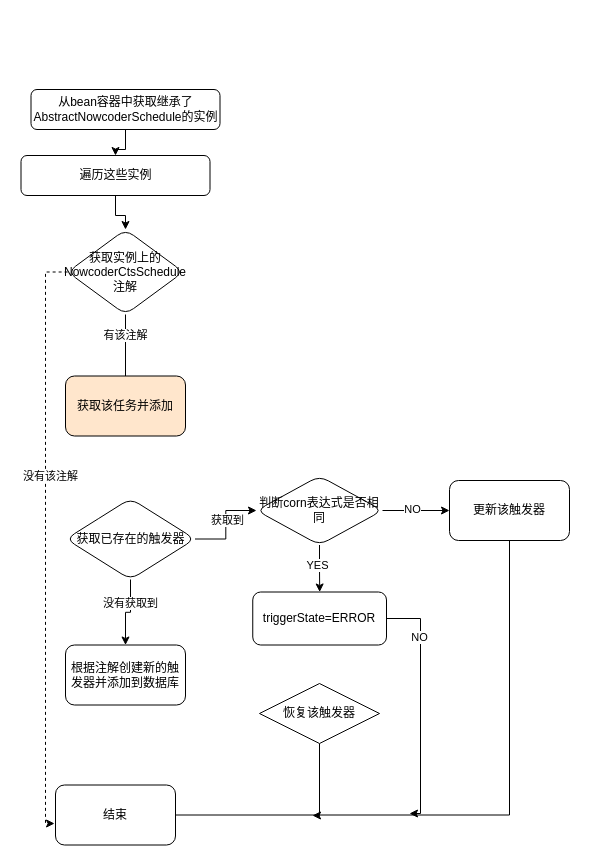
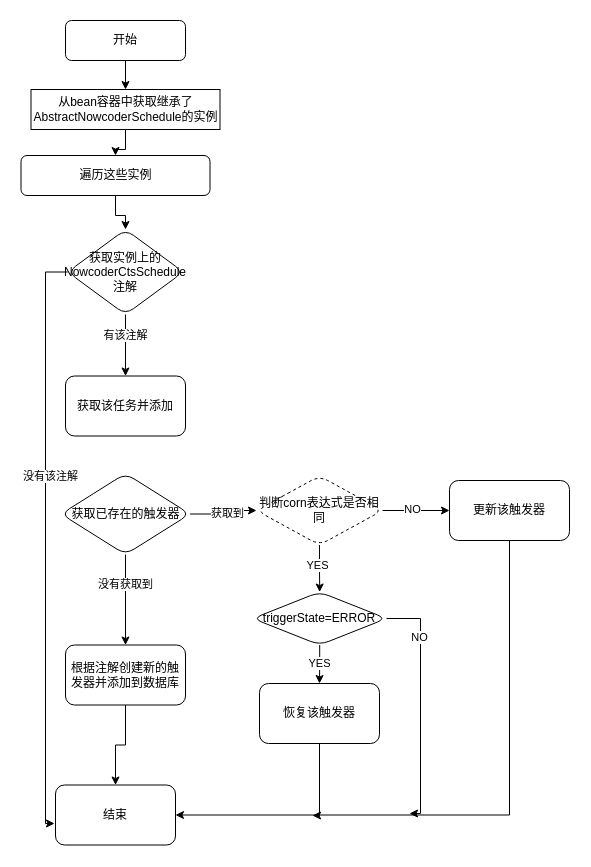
+ <mxCell id="3" value="开始" style="rounded=1;whiteSpace=wrap;html=1;fontSize=12;glass=0;strokeWidth=1;shadow=0;" parent="1" vertex="1"><mxGeometry x="65.01" y="20" width="120" height="40" as="geometry" /></mxCell>
+ <mxCell id="2" value="" style="edgeStyle=orthogonalEdgeStyle;rounded=0;orthogonalLoop=1;jettySize=auto;html=1;" edge="1" parent="1" source="3" target="5"><mxGeometry relative="1" as="geometry" /></mxCell>
- <mxCell id="5" value="从bean容器中获取继承了AbstractNowcoderSchedule的实例" style="rounded=1;whiteSpace=wrap;html=1;fontSize=12;glass=0;strokeWidth=1;shadow=0;" vertex="1" parent="1"><mxGeometry x="30.5" y="89" width="189" height="40" as="geometry" /></mxCell>
+ <mxCell id="5" value="从bean容器中获取继承了AbstractNowcoderSchedule的实例" style="whiteSpace=wrap;html=1;fontSize=12;glass=0;strokeWidth=1;shadow=0;rounded=0;" vertex="1" parent="1"><mxGeometry x="30.5" y="89" width="189" height="40" as="geometry" /></mxCell>
- <mxCell id="10" value="" style="edgeStyle=orthogonalEdgeStyle;rounded=0;orthogonalLoop=1;jettySize=auto;html=1;endArrow=none;" edge="1" parent="1" source="12" target="13"><mxGeometry relative="1" as="geometry" /></mxCell>
+ <mxCell id="10" value="" style="edgeStyle=orthogonalEdgeStyle;rounded=0;orthogonalLoop=1;jettySize=auto;html=1;" edge="1" parent="1" source="12" target="13"><mxGeometry relative="1" as="geometry" /></mxCell>
- <mxCell id="13" value="获取该任务并添加" style="whiteSpace=wrap;html=1;rounded=1;shadow=0;strokeWidth=1;glass=0;fillColor=#ffe6cc;" vertex="1" parent="1"><mxGeometry x="65.005" y="375.5" width="120" height="60" as="geometry" /></mxCell>
+ <mxCell id="13" value="获取该任务并添加" style="whiteSpace=wrap;html=1;rounded=1;shadow=0;strokeWidth=1;glass=0;" vertex="1" parent="1"><mxGeometry x="65.005" y="375.5" width="120" height="60" as="geometry" /></mxCell>
- <mxCell id="25" value="&lt;span&gt;判断corn表达式是否相同&lt;/span&gt;" style="rhombus;whiteSpace=wrap;html=1;rounded=1;shadow=0;strokeWidth=1;glass=0;" vertex="1" parent="1"><mxGeometry x="256" y="475.5" width="126" height="69" as="geometry" /></mxCell>
+ <mxCell id="25" value="&lt;span&gt;判断corn表达式是否相同&lt;/span&gt;" style="rhombus;whiteSpace=wrap;html=1;rounded=1;shadow=0;strokeWidth=1;glass=0;dashed=1;" vertex="1" parent="1"><mxGeometry x="256" y="475.5" width="126" height="69" as="geometry" /></mxCell>
- <mxCell id="18" value="&lt;span&gt;获取已存在的触发器&lt;/span&gt;" style="rhombus;whiteSpace=wrap;html=1;rounded=1;shadow=0;strokeWidth=1;glass=0;" vertex="1" parent="1"><mxGeometry x="65.5" y="498" width="129" height="81" as="geometry" /></mxCell>
+ <mxCell id="18" value="&lt;span&gt;获取已存在的触发器&lt;/span&gt;" style="rhombus;whiteSpace=wrap;html=1;rounded=1;shadow=0;strokeWidth=1;glass=0;" vertex="1" parent="1"><mxGeometry x="60.5" y="473" width="129" height="81" as="geometry" /></mxCell>
- <mxCell id="34" value="triggerState=ERROR" style="whiteSpace=wrap;html=1;shadow=0;strokeWidth=1;glass=0;rounded=1;" vertex="1" parent="1"><mxGeometry x="252.25" y="591.5" width="133.75" height="53" as="geometry" /></mxCell>
+ <mxCell id="34" value="triggerState=ERROR" style="rhombus;whiteSpace=wrap;html=1;rounded=1;shadow=0;strokeWidth=1;glass=0;" vertex="1" parent="1"><mxGeometry x="252.25" y="591.5" width="133.75" height="53" as="geometry" /></mxCell>
- <mxCell id="8" value="" style="edgeStyle=orthogonalEdgeStyle;rounded=0;orthogonalLoop=1;jettySize=auto;html=1;entryX=-0.008;entryY=0.642;entryDx=0;entryDy=0;entryPerimeter=0;dashed=1;" edge="1" parent="1" source="12" target="30"><mxGeometry relative="1" as="geometry"><mxPoint x="-22" y="325" as="targetPoint" /><Array as="points"><mxPoint x="45" y="272" /><mxPoint x="45" y="823" /></Array></mxGeometry></mxCell>
+ <mxCell id="8" value="" style="edgeStyle=orthogonalEdgeStyle;rounded=0;orthogonalLoop=1;jettySize=auto;html=1;entryX=-0.008;entryY=0.642;entryDx=0;entryDy=0;entryPerimeter=0;" edge="1" parent="1" source="12" target="30"><mxGeometry relative="1" as="geometry"><mxPoint x="-22" y="325" as="targetPoint" /><Array as="points"><mxPoint x="45" y="272" /><mxPoint x="45" y="823" /></Array></mxGeometry></mxCell>
+ <mxCell id="31" value="YES" style="edgeStyle=orthogonalEdgeStyle;rounded=0;orthogonalLoop=1;jettySize=auto;html=1;" edge="1" parent="1" source="34" target="27"><mxGeometry relative="1" as="geometry" /></mxCell>
- <mxCell id="27" value="恢复该触发器" style="rhombus;whiteSpace=wrap;html=1;shadow=0;strokeWidth=1;glass=0;" vertex="1" parent="1"><mxGeometry x="259" y="683" width="120" height="60" as="geometry" /></mxCell>
+ <mxCell id="27" value="恢复该触发器" style="whiteSpace=wrap;html=1;rounded=1;shadow=0;strokeWidth=1;glass=0;" vertex="1" parent="1"><mxGeometry x="259" y="683" width="120" height="60" as="geometry" /></mxCell>
+ <mxCell id="19" value="" style="edgeStyle=orthogonalEdgeStyle;rounded=0;orthogonalLoop=1;jettySize=auto;html=1;" edge="1" parent="1" source="20" target="30"><mxGeometry relative="1" as="geometry" /></mxCell>
- <mxCell id="28" style="edgeStyle=orthogonalEdgeStyle;rounded=0;orthogonalLoop=1;jettySize=auto;html=1;entryX=1;entryY=0.5;entryDx=0;entryDy=0;endArrow=none;" edge="1" parent="1" source="29" target="30"><mxGeometry relative="1" as="geometry"><Array as="points"><mxPoint x="509" y="815" /></Array></mxGeometry></mxCell>
+ <mxCell id="28" style="edgeStyle=orthogonalEdgeStyle;rounded=0;orthogonalLoop=1;jettySize=auto;html=1;entryX=1;entryY=0.5;entryDx=0;entryDy=0;" edge="1" parent="1" source="29" target="30"><mxGeometry relative="1" as="geometry"><Array as="points"><mxPoint x="509" y="815" /></Array></mxGeometry></mxCell>
